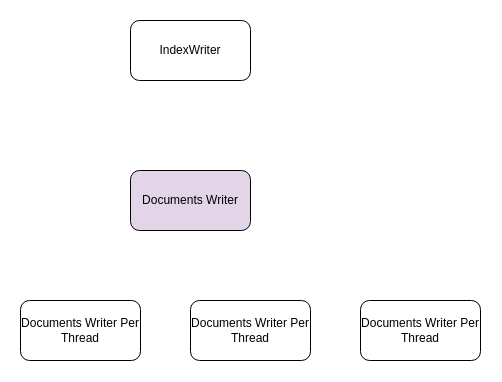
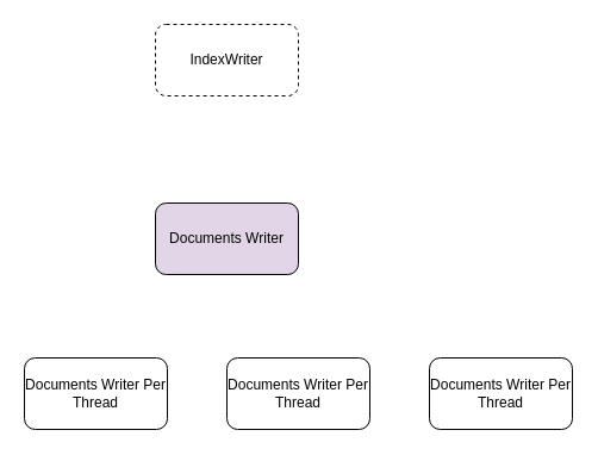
- <mxCell id="2" value="IndexWriter" style="rounded=1;whiteSpace=wrap;html=1;" vertex="1" parent="1"><mxGeometry x="130" y="20" width="120" height="60" as="geometry" /></mxCell>
+ <mxCell id="2" value="IndexWriter" style="rounded=1;whiteSpace=wrap;html=1;dashed=1;" vertex="1" parent="1"><mxGeometry x="130" y="20" width="120" height="60" as="geometry" /></mxCell>
